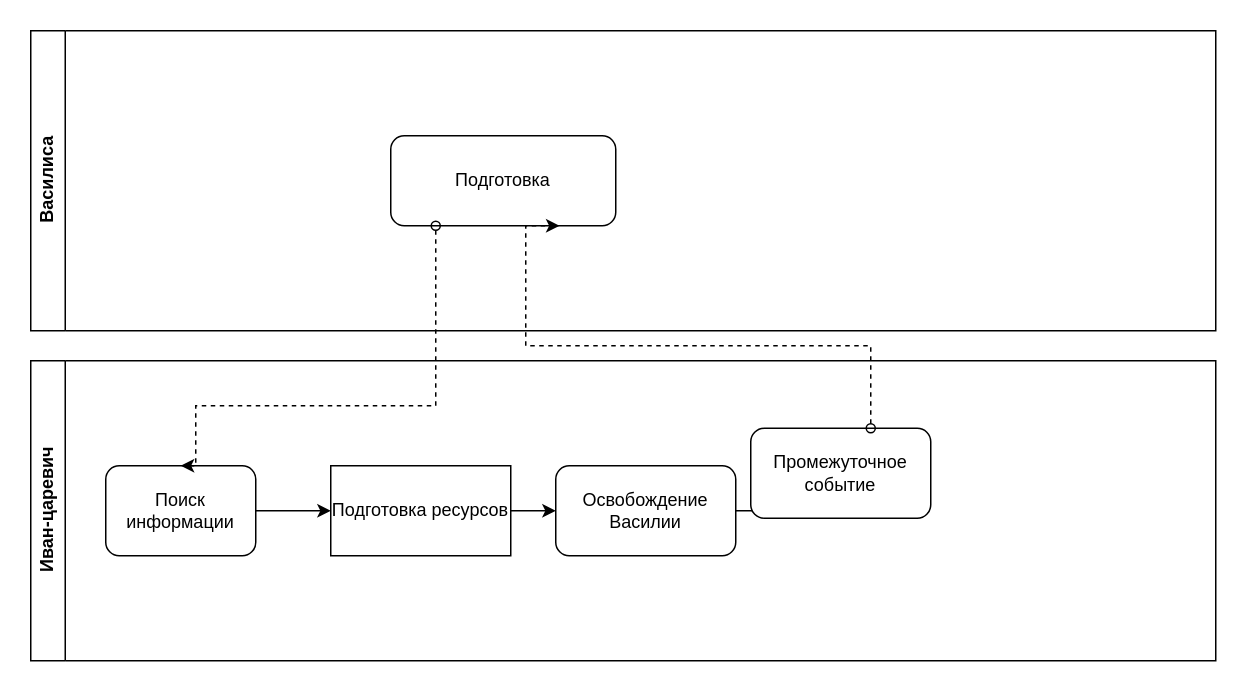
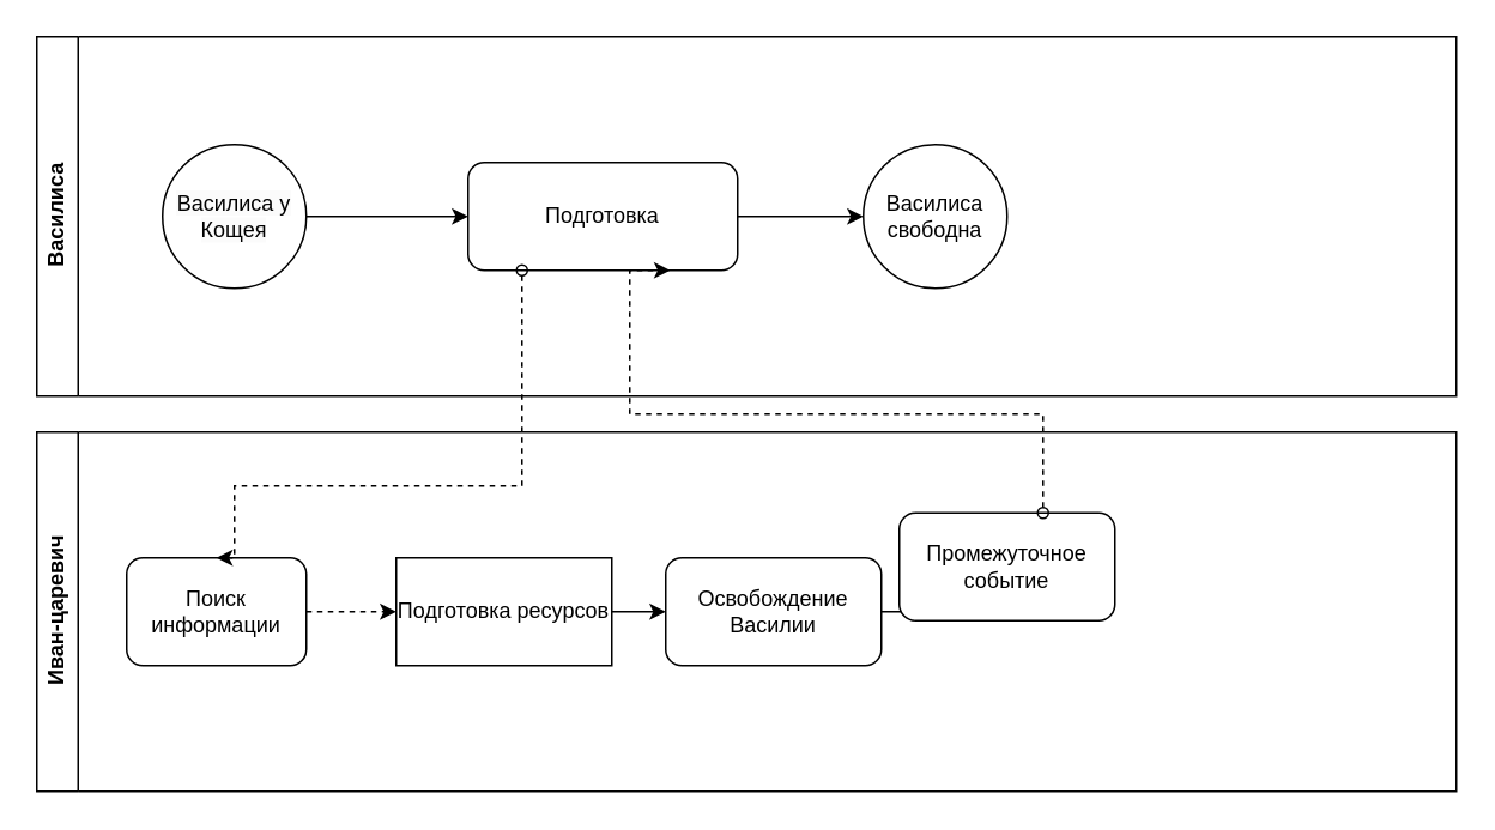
+ <mxCell id="6" value="&lt;span style=&quot;color: rgb(0, 0, 0); font-family: Helvetica; font-size: 12px; font-style: normal; font-variant-ligatures: normal; font-variant-caps: normal; font-weight: 400; letter-spacing: normal; orphans: 2; text-align: center; text-indent: 0px; text-transform: none; widows: 2; word-spacing: 0px; -webkit-text-stroke-width: 0px; background-color: rgb(251, 251, 251); text-decoration-thickness: initial; text-decoration-style: initial; text-decoration-color: initial; float: none; display: inline !important;&quot;&gt;Василиса у Кощея&lt;/span&gt;" style="ellipse;whiteSpace=wrap;html=1;aspect=fixed;" parent="2" vertex="1"><mxGeometry x="70" y="60" width="80" height="80" as="geometry" /></mxCell>
+ <mxCell id="5" style="edgeStyle=orthogonalEdgeStyle;rounded=0;orthogonalLoop=1;jettySize=auto;html=1;entryX=0;entryY=0.5;entryDx=0;entryDy=0;" parent="2" source="6" target="4" edge="1"><mxGeometry relative="1" as="geometry" /></mxCell>
+ <mxCell id="3" style="edgeStyle=orthogonalEdgeStyle;rounded=0;orthogonalLoop=1;jettySize=auto;html=1;" parent="2" source="4" target="7" edge="1"><mxGeometry relative="1" as="geometry" /></mxCell>
+ <mxCell id="7" value="Василиса свободна" style="ellipse;whiteSpace=wrap;html=1;aspect=fixed;" parent="2" vertex="1"><mxGeometry x="460" y="60" width="80" height="80" as="geometry" /></mxCell>
- <mxCell id="9" style="edgeStyle=orthogonalEdgeStyle;rounded=0;orthogonalLoop=1;jettySize=auto;html=1;entryX=0;entryY=0.5;entryDx=0;entryDy=0;" parent="8" source="10" target="12" edge="1"><mxGeometry relative="1" as="geometry" /></mxCell>
+ <mxCell id="9" style="edgeStyle=orthogonalEdgeStyle;rounded=0;orthogonalLoop=1;jettySize=auto;html=1;entryX=0;entryY=0.5;entryDx=0;entryDy=0;dashed=1;" parent="8" source="10" target="12" edge="1"><mxGeometry relative="1" as="geometry" /></mxCell>
